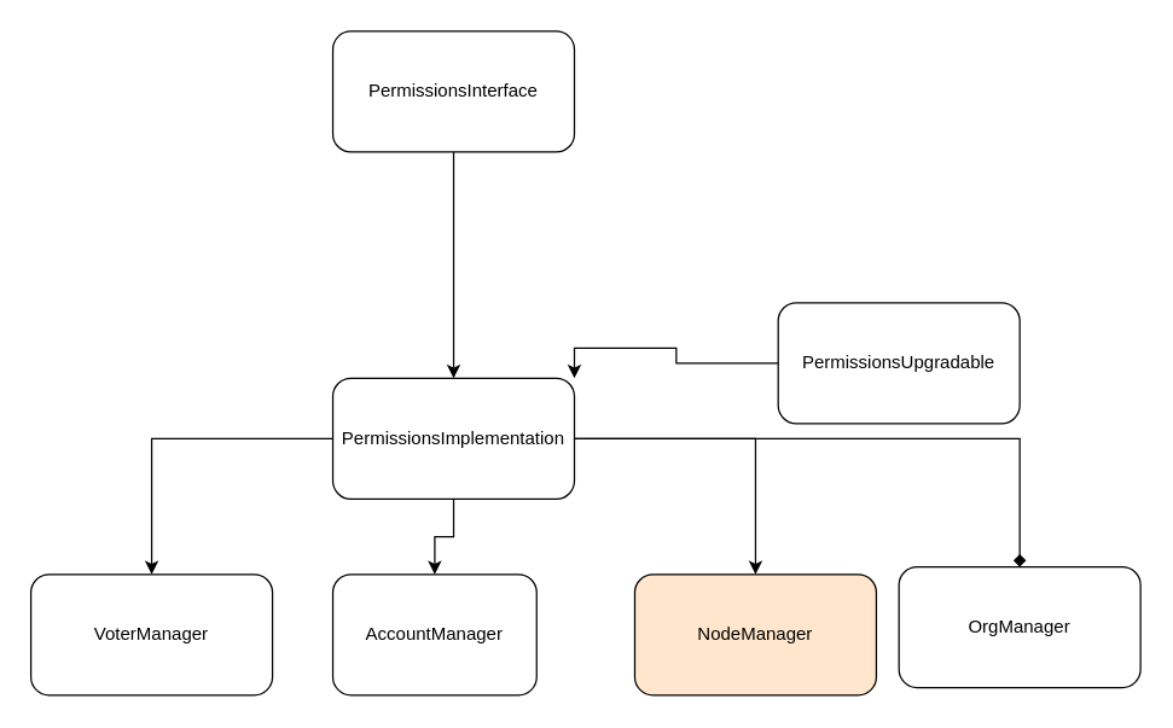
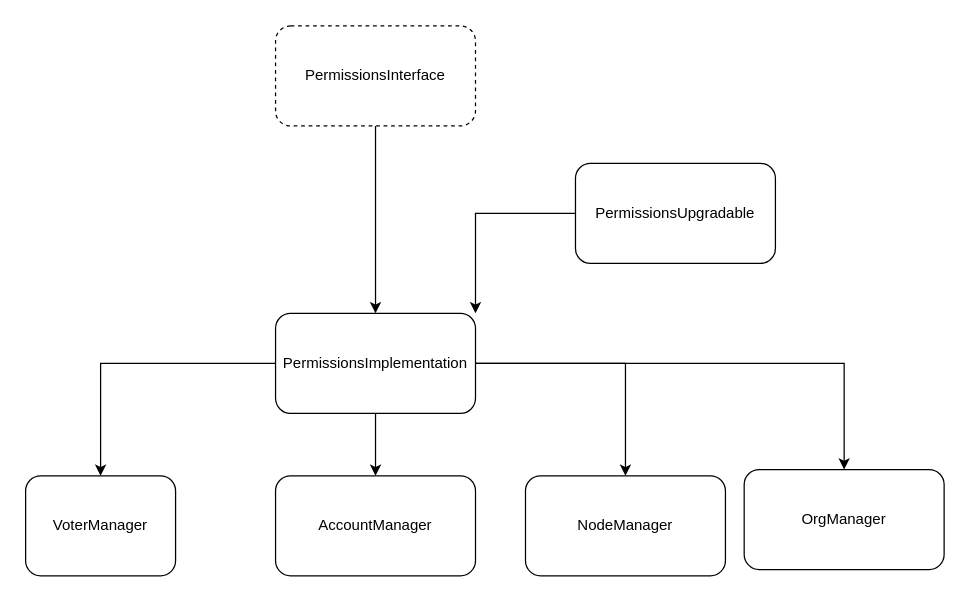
- <mxCell id="5" value="PermissionsInterface&lt;br&gt;" style="rounded=1;whiteSpace=wrap;html=1;" vertex="1" parent="1"><mxGeometry x="220" width="160" height="80" as="geometry" y="20" /></mxCell>
+ <mxCell id="5" value="PermissionsInterface&lt;br&gt;" style="rounded=1;whiteSpace=wrap;html=1;dashed=1;" vertex="1" parent="1"><mxGeometry x="220" width="160" height="80" as="geometry" y="20" /></mxCell>
- <mxCell id="3" value="PermissionsUpgradable" style="rounded=1;whiteSpace=wrap;html=1;" vertex="1" parent="1"><mxGeometry x="515" y="200" width="160" height="80" as="geometry" /></mxCell>
+ <mxCell id="3" value="PermissionsUpgradable" style="rounded=1;whiteSpace=wrap;html=1;" vertex="1" parent="1"><mxGeometry x="460" y="130" width="160" height="80" as="geometry" /></mxCell>
- <mxCell id="9" style="edgeStyle=orthogonalEdgeStyle;rounded=0;orthogonalLoop=1;jettySize=auto;html=1;entryX=0.5;entryY=0;entryDx=0;entryDy=0;fontColor=#000000;endArrow=diamond;" edge="1" parent="1" source="10" target="11"><mxGeometry relative="1" as="geometry" /></mxCell>
+ <mxCell id="9" style="edgeStyle=orthogonalEdgeStyle;rounded=0;orthogonalLoop=1;jettySize=auto;html=1;entryX=0.5;entryY=0;entryDx=0;entryDy=0;fontColor=#000000;" edge="1" parent="1" source="10" target="11"><mxGeometry relative="1" as="geometry" /></mxCell>
- <mxCell id="14" value="VoterManager" style="rounded=1;whiteSpace=wrap;html=1;" vertex="1" parent="1"><mxGeometry x="20" y="380" width="160" height="80" as="geometry" /></mxCell>
+ <mxCell id="14" value="VoterManager" style="rounded=1;whiteSpace=wrap;html=1;" vertex="1" parent="1"><mxGeometry x="20" y="380" width="120" height="80" as="geometry" /></mxCell>
- <mxCell id="13" value="AccountManager" style="rounded=1;whiteSpace=wrap;html=1;" vertex="1" parent="1"><mxGeometry x="220" y="380" width="135" height="80" as="geometry" /></mxCell>
+ <mxCell id="13" value="AccountManager" style="rounded=1;whiteSpace=wrap;html=1;" vertex="1" parent="1"><mxGeometry x="220" y="380" width="160" height="80" as="geometry" /></mxCell>
- <mxCell id="12" value="NodeManager" style="rounded=1;whiteSpace=wrap;html=1;fillColor=#ffe6cc;" vertex="1" parent="1"><mxGeometry x="420" y="380" width="160" height="80" as="geometry" /></mxCell>
+ <mxCell id="12" value="NodeManager" style="rounded=1;whiteSpace=wrap;html=1;" vertex="1" parent="1"><mxGeometry x="420" y="380" width="160" height="80" as="geometry" /></mxCell>
